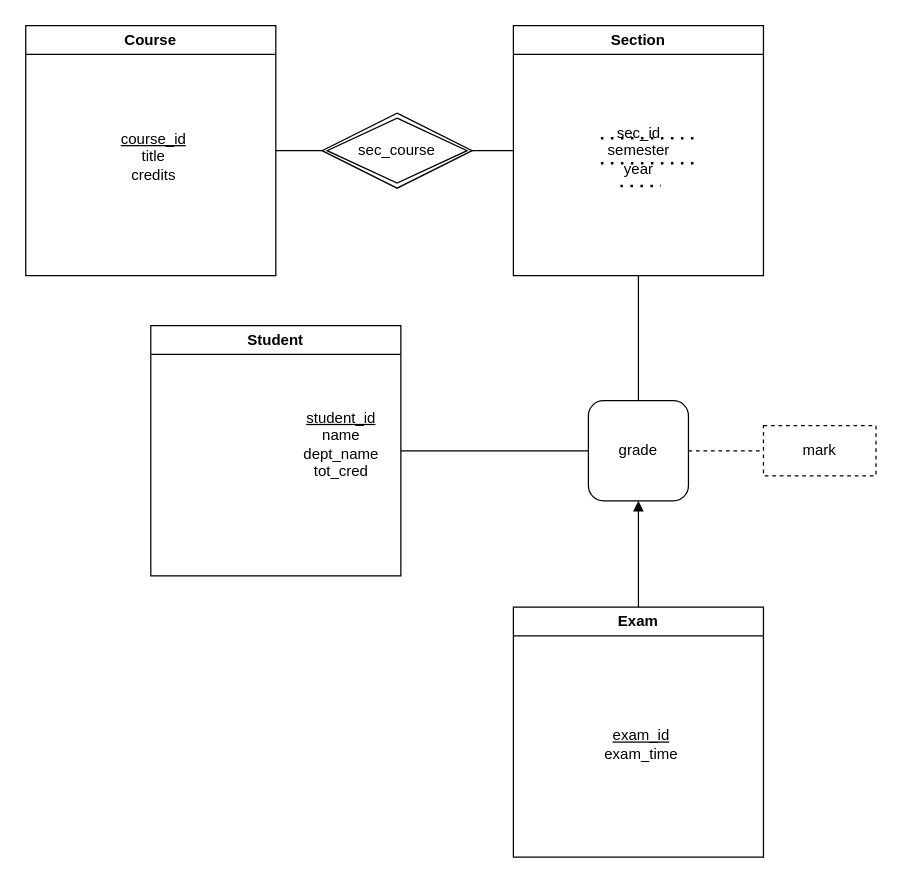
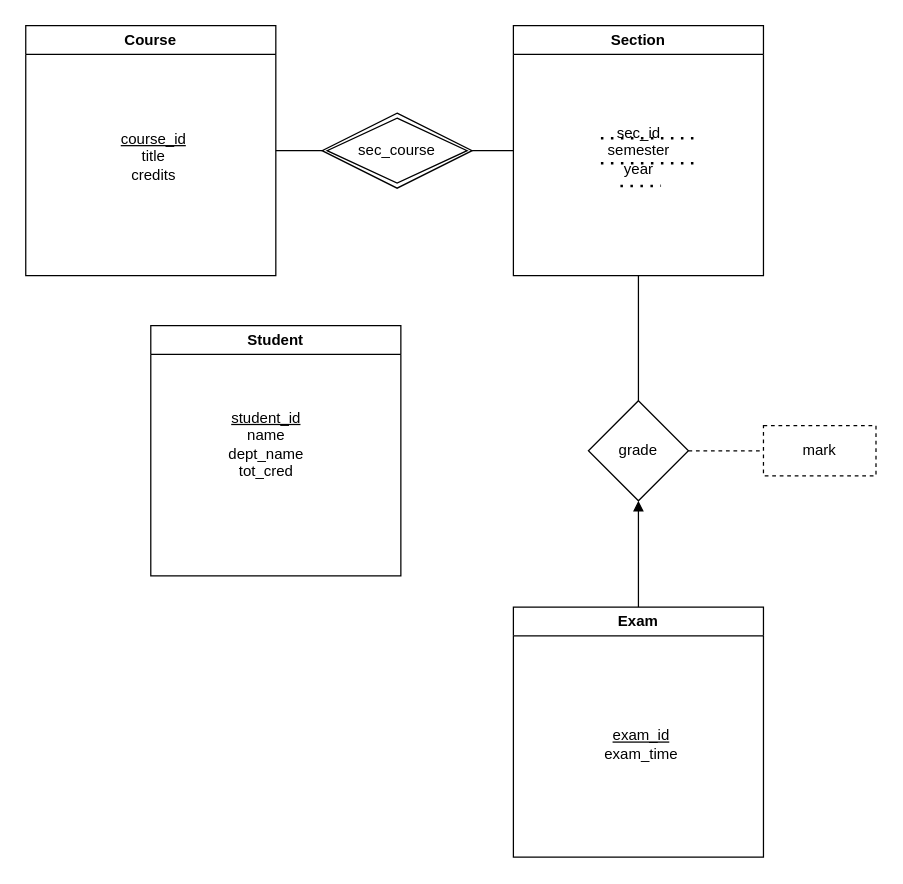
- <mxCell id="16" value="&lt;u&gt;student_id&lt;/u&gt;&lt;br&gt;name&lt;br&gt;dept_name&lt;br&gt;tot_cred" style="text;html=1;align=center;verticalAlign=middle;resizable=0;points=[];autosize=1;strokeColor=none;fillColor=none;" vertex="1" parent="1"><mxGeometry x="227" y="315" width="90" height="80" as="geometry" /></mxCell>
+ <mxCell id="16" value="&lt;u&gt;student_id&lt;/u&gt;&lt;br&gt;name&lt;br&gt;dept_name&lt;br&gt;tot_cred" style="text;html=1;align=center;verticalAlign=middle;resizable=0;points=[];autosize=1;strokeColor=none;fillColor=none;" vertex="1" parent="1"><mxGeometry x="167" y="315" width="90" height="80" as="geometry" /></mxCell>
- <mxCell id="14" value="" style="endArrow=none;html=1;rounded=0;entryX=1;entryY=0.5;entryDx=0;entryDy=0;exitX=0;exitY=0.5;exitDx=0;exitDy=0;" edge="1" parent="1" source="10" target="2"><mxGeometry width="50" height="50" relative="1" as="geometry"><mxPoint x="480" y="360" as="sourcePoint" /><mxPoint x="630" y="300" as="targetPoint" /></mxGeometry></mxCell>
- <mxCell id="10" value="grade" style="whiteSpace=wrap;html=1;rounded=1;" vertex="1" parent="1"><mxGeometry x="470" y="320" width="80" height="80" as="geometry" /></mxCell>
+ <mxCell id="10" value="grade" style="rhombus;whiteSpace=wrap;html=1;" vertex="1" parent="1"><mxGeometry x="470" y="320" width="80" height="80" as="geometry" /></mxCell>
